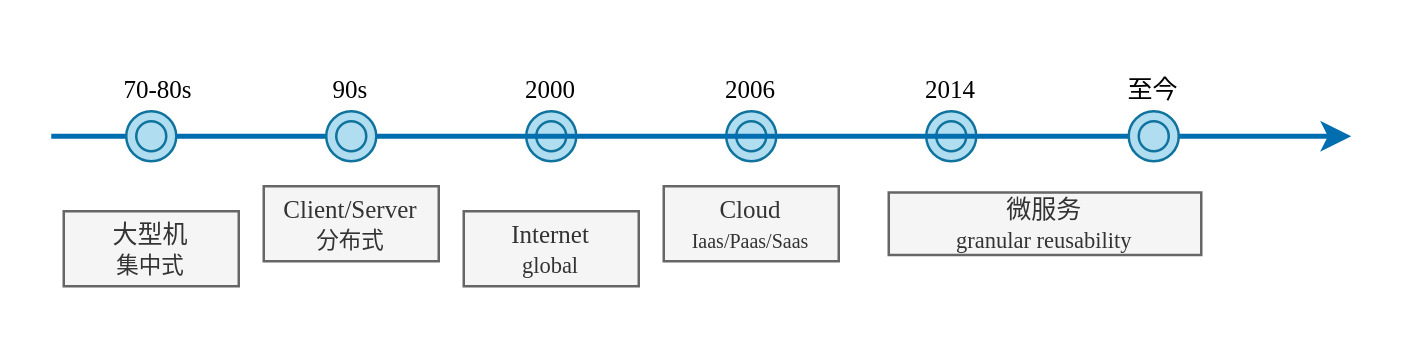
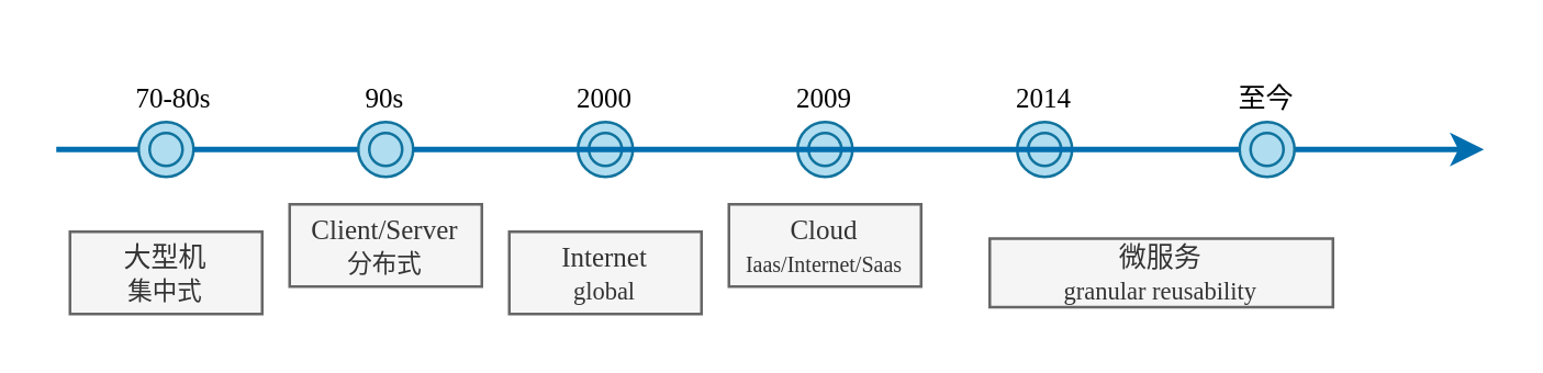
- <mxCell id="13" value="2006" style="text;html=1;align=center;verticalAlign=middle;whiteSpace=wrap;rounded=0;fontSize=10;fontFamily=Times New Roman;" parent="1" vertex="1"><mxGeometry x="275" y="20" width="50" height="30" as="geometry" /></mxCell>
+ <mxCell id="13" value="2009" style="text;html=1;align=center;verticalAlign=middle;whiteSpace=wrap;rounded=0;fontSize=10;fontFamily=Times New Roman;" parent="1" vertex="1"><mxGeometry x="275" y="20" width="50" height="30" as="geometry" /></mxCell>
- <mxCell id="19" value="Cloud&lt;div&gt;&lt;font style=&quot;font-size: 8px;&quot;&gt;Iaas/Paas/Saas&lt;/font&gt;&lt;/div&gt;" style="rounded=0;whiteSpace=wrap;html=1;fontSize=10;fillColor=#f5f5f5;strokeColor=#666666;fontColor=#333333;fontFamily=Times New Roman;" parent="1" vertex="1"><mxGeometry x="265" y="74" width="70" height="30" as="geometry" /></mxCell>
+ <mxCell id="19" value="Cloud&lt;div&gt;&lt;font style=&quot;font-size: 8px;&quot;&gt;Iaas/Internet/Saas&lt;/font&gt;&lt;/div&gt;" style="rounded=0;whiteSpace=wrap;html=1;fontSize=10;fillColor=#f5f5f5;strokeColor=#666666;fontColor=#333333;fontFamily=Times New Roman;" parent="1" vertex="1"><mxGeometry x="265" y="74" width="70" height="30" as="geometry" /></mxCell>
- <mxCell id="22" value="&lt;font face=&quot;宋体&quot;&gt;微服务&lt;/font&gt;&lt;br&gt;&lt;div&gt;&lt;font style=&quot;font-size: 9px;&quot;&gt;granular reusability&lt;/font&gt;&lt;/div&gt;" style="rounded=0;whiteSpace=wrap;html=1;fontSize=10;fillColor=#f5f5f5;strokeColor=#666666;fontColor=#333333;fontFamily=Times New Roman;" parent="1" vertex="1"><mxGeometry x="355" y="76.5" width="125" height="25" as="geometry" /></mxCell>
+ <mxCell id="22" value="&lt;font face=&quot;宋体&quot;&gt;微服务&lt;/font&gt;&lt;br&gt;&lt;div&gt;&lt;font style=&quot;font-size: 9px;&quot;&gt;granular reusability&lt;/font&gt;&lt;/div&gt;" style="rounded=0;whiteSpace=wrap;html=1;fontSize=10;fillColor=#f5f5f5;strokeColor=#666666;fontColor=#333333;fontFamily=Times New Roman;" parent="1" vertex="1"><mxGeometry x="360" y="86.5" width="125" height="25" as="geometry" /></mxCell>
